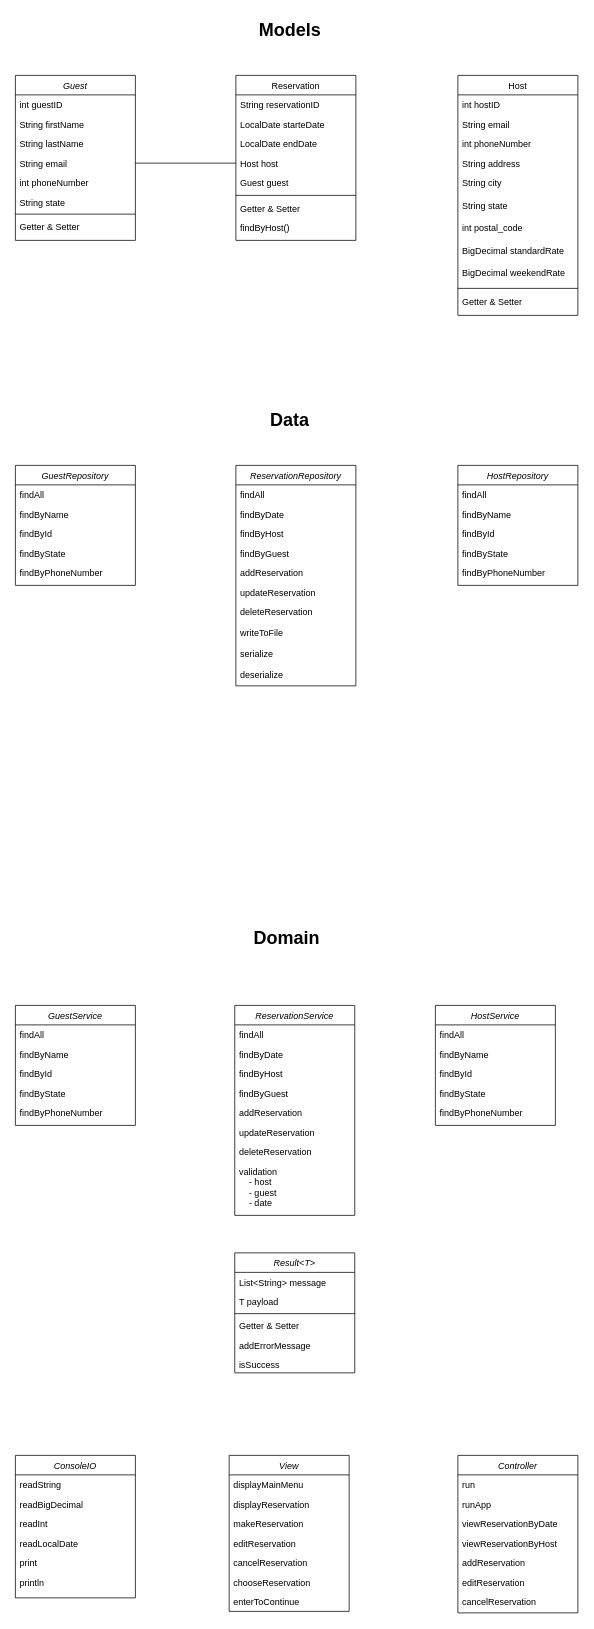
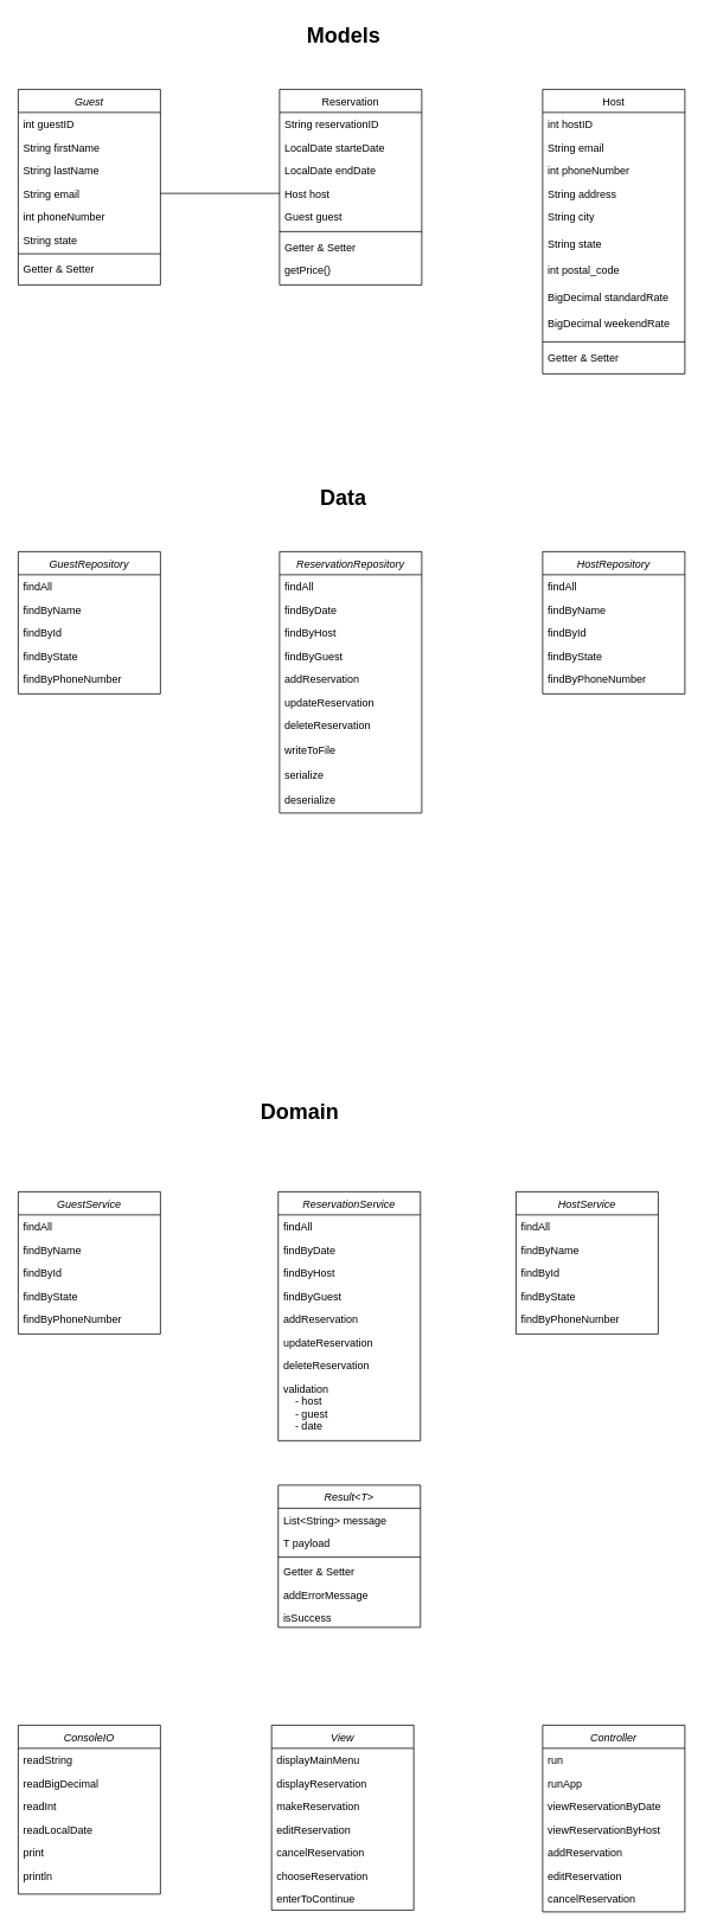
- <mxCell id="19" value="findByHost()" style="text;align=left;verticalAlign=top;spacingLeft=4;spacingRight=4;overflow=hidden;rotatable=0;points=[[0,0.5],[1,0.5]];portConstraint=eastwest;" vertex="1" parent="11"><mxGeometry y="190" width="160" height="26" as="geometry" /></mxCell>
+ <mxCell id="19" value="getPrice()" style="text;align=left;verticalAlign=top;spacingLeft=4;spacingRight=4;overflow=hidden;rotatable=0;points=[[0,0.5],[1,0.5]];portConstraint=eastwest;" vertex="1" parent="11"><mxGeometry y="190" width="160" height="26" as="geometry" /></mxCell>
- <mxCell id="58" value="&lt;h1&gt;Domain&lt;/h1&gt;" style="text;html=1;strokeColor=none;fillColor=none;spacing=5;spacingTop=-20;whiteSpace=wrap;overflow=hidden;rounded=0;" vertex="1" parent="1"><mxGeometry x="332.5" y="1230" width="105" height="50" as="geometry" /></mxCell>
+ <mxCell id="58" value="&lt;h1&gt;Domain&lt;/h1&gt;" style="text;html=1;strokeColor=none;fillColor=none;spacing=5;spacingTop=-20;whiteSpace=wrap;overflow=hidden;rounded=0;" vertex="1" parent="1"><mxGeometry x="287.5" y="1230" width="105" height="50" as="geometry" /></mxCell>
